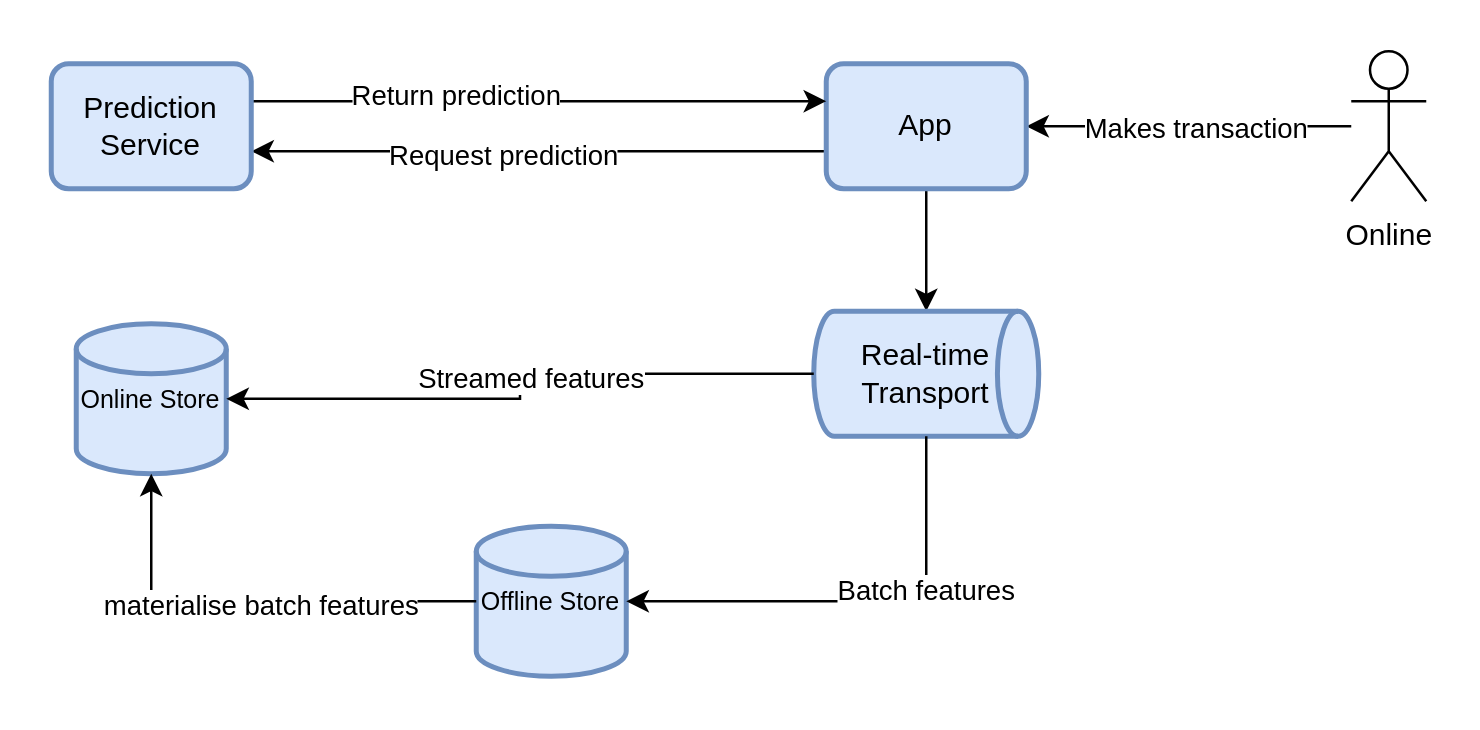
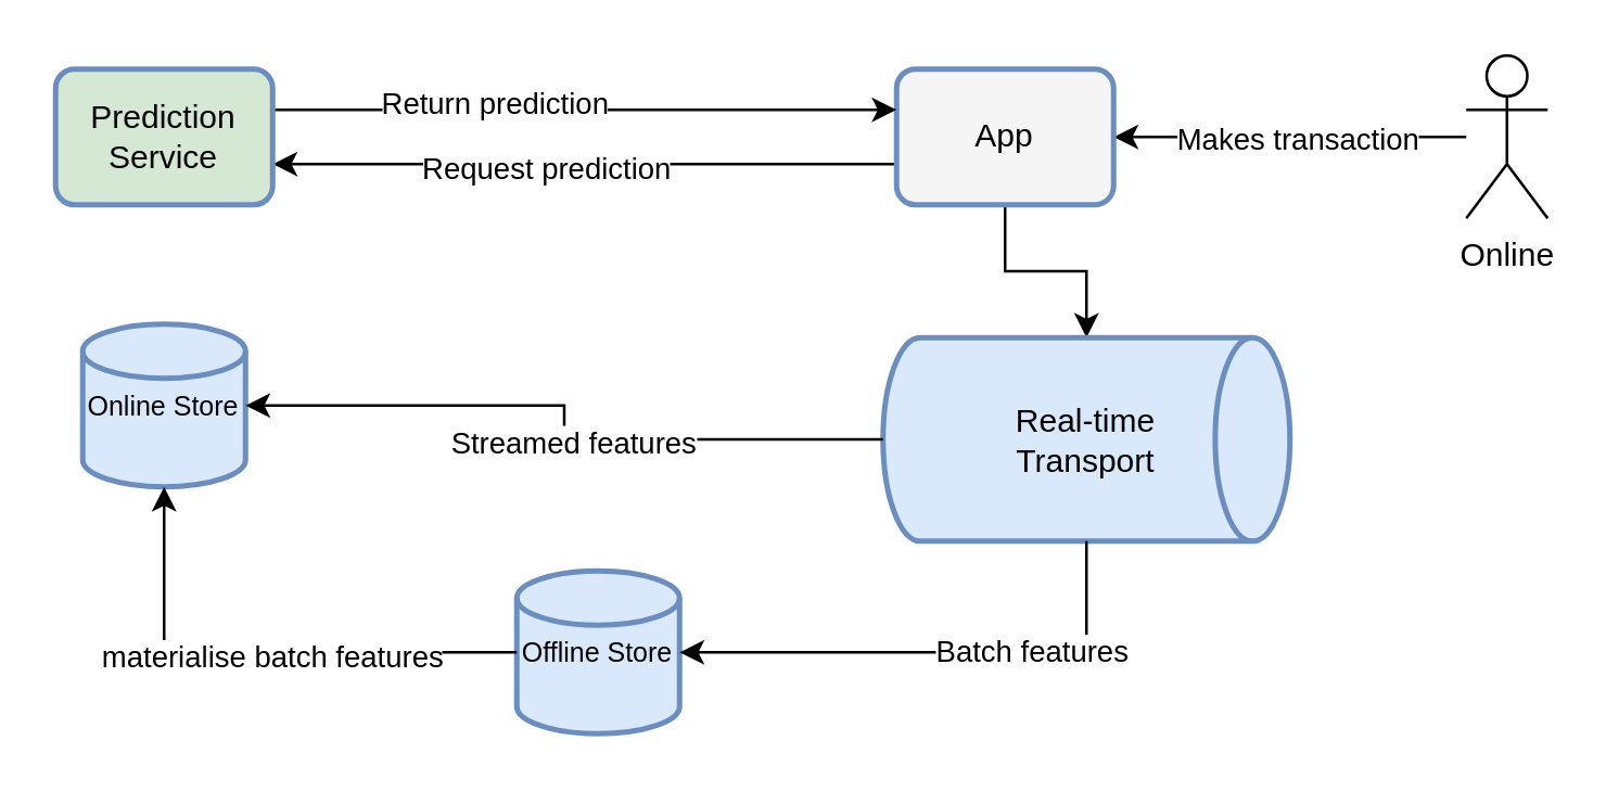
- <mxCell id="11" value="Prediction Service" style="rounded=1;whiteSpace=wrap;html=1;absoluteArcSize=1;arcSize=14;strokeWidth=2;fillColor=#dae8fc;strokeColor=#6c8ebf;" vertex="1" parent="1"><mxGeometry x="20" y="25" width="80" height="50" as="geometry" /></mxCell>
+ <mxCell id="11" value="Prediction Service" style="rounded=1;whiteSpace=wrap;html=1;absoluteArcSize=1;arcSize=14;strokeWidth=2;fillColor=#d5e8d4;strokeColor=#6c8ebf;" vertex="1" parent="1"><mxGeometry x="20" y="25" width="80" height="50" as="geometry" /></mxCell>
- <mxCell id="8" value="App" style="rounded=1;whiteSpace=wrap;html=1;absoluteArcSize=1;arcSize=14;strokeWidth=2;fillColor=#dae8fc;strokeColor=#6c8ebf;" vertex="1" parent="1"><mxGeometry x="330" y="25" width="80" height="50" as="geometry" /></mxCell>
+ <mxCell id="8" value="App" style="rounded=1;whiteSpace=wrap;html=1;absoluteArcSize=1;arcSize=14;strokeWidth=2;fillColor=#f5f5f5;strokeColor=#6c8ebf;" vertex="1" parent="1"><mxGeometry x="330" y="25" width="80" height="50" as="geometry" /></mxCell>
- <mxCell id="12" value="Real-time&lt;div&gt;Transport&lt;/div&gt;" style="strokeWidth=2;html=1;shape=mxgraph.flowchart.direct_data;whiteSpace=wrap;fillColor=#dae8fc;strokeColor=#6c8ebf;" vertex="1" parent="1"><mxGeometry x="325" y="124" width="90" height="50" as="geometry" /></mxCell>
+ <mxCell id="12" value="Real-time&lt;div&gt;Transport&lt;/div&gt;" style="strokeWidth=2;html=1;shape=mxgraph.flowchart.direct_data;whiteSpace=wrap;fillColor=#dae8fc;strokeColor=#6c8ebf;" vertex="1" parent="1"><mxGeometry x="325" y="124" width="150" height="75" as="geometry" /></mxCell>
- <mxCell id="14" value="&lt;font style=&quot;font-size: 10px;&quot;&gt;Online Store&lt;/font&gt;" style="strokeWidth=2;html=1;shape=mxgraph.flowchart.database;whiteSpace=wrap;fillColor=#dae8fc;strokeColor=#6c8ebf;" vertex="1" parent="1"><mxGeometry x="30" y="129" width="60" height="60" as="geometry" /></mxCell>
+ <mxCell id="14" value="&lt;font style=&quot;font-size: 10px;&quot;&gt;Online Store&lt;/font&gt;" style="strokeWidth=2;html=1;shape=mxgraph.flowchart.database;whiteSpace=wrap;fillColor=#dae8fc;strokeColor=#6c8ebf;" vertex="1" parent="1"><mxGeometry x="30" y="119" width="60" height="60" as="geometry" /></mxCell>
